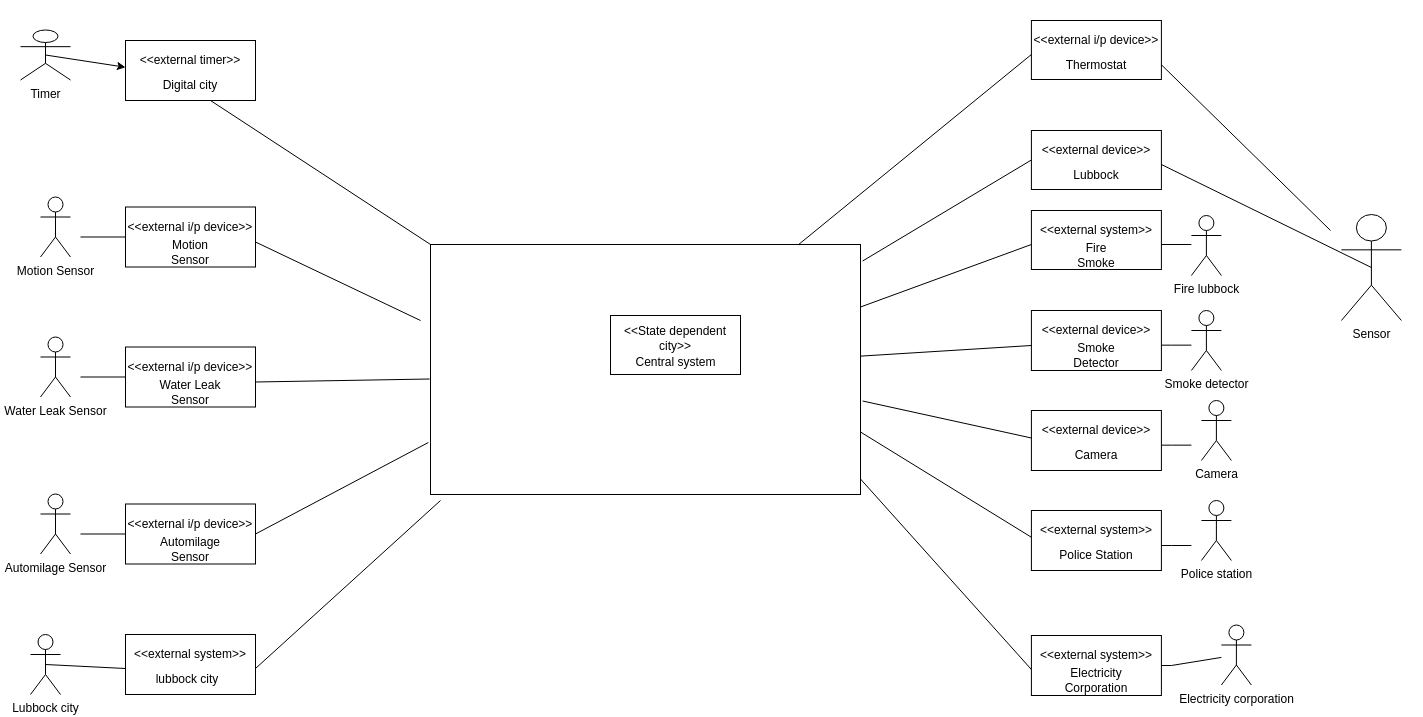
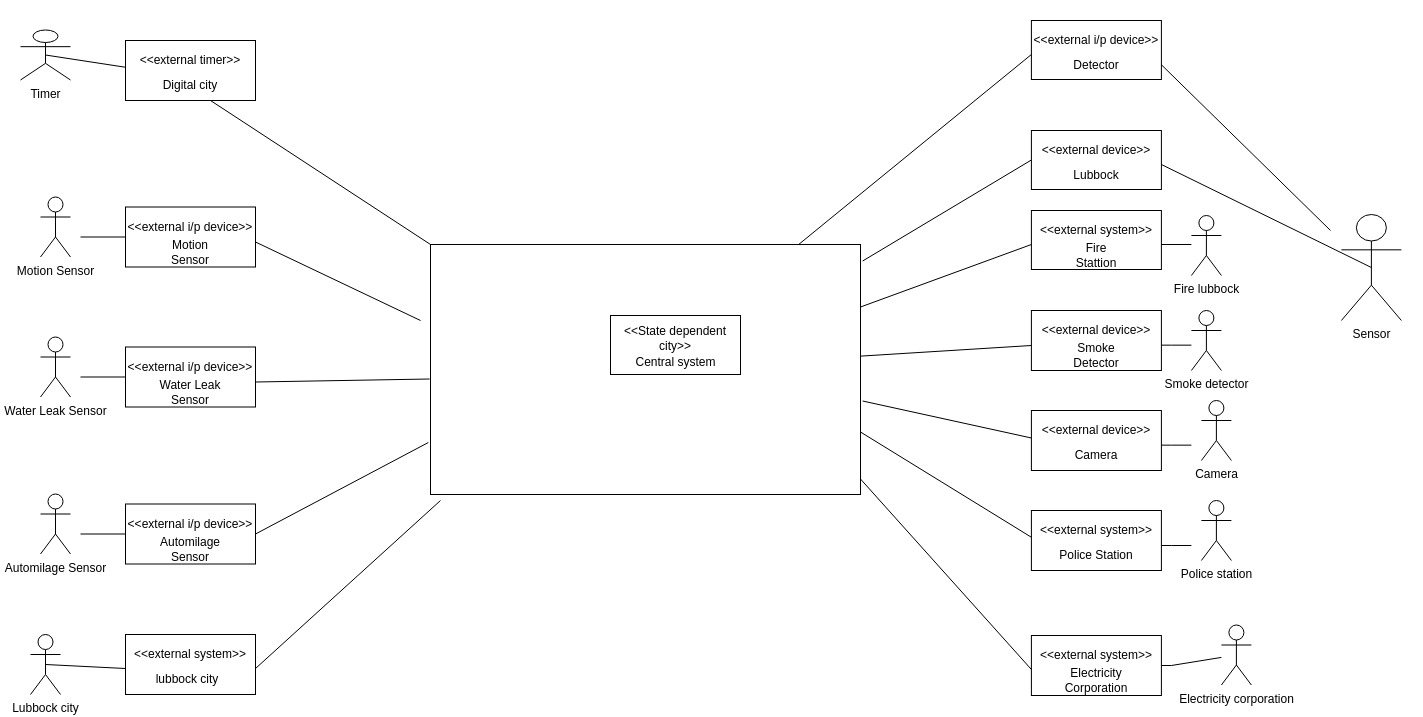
- <mxCell id="76" value="" style="endArrow=classic;html=1;rounded=0;exitX=0.5;exitY=0.5;exitDx=0;exitDy=0;exitPerimeter=0;entryX=0;entryY=0.75;entryDx=0;entryDy=0;" edge="1" parent="1" source="49" target="35"><mxGeometry width="50" height="50" relative="1" as="geometry"><mxPoint x="230" y="190" as="sourcePoint" /><mxPoint x="280" y="140" as="targetPoint" /></mxGeometry></mxCell>
+ <mxCell id="76" value="" style="endArrow=none;html=1;rounded=0;exitX=0.5;exitY=0.5;exitDx=0;exitDy=0;exitPerimeter=0;entryX=0;entryY=0.75;entryDx=0;entryDy=0;" edge="1" parent="1" source="49" target="35"><mxGeometry width="50" height="50" relative="1" as="geometry"><mxPoint x="230" y="190" as="sourcePoint" /><mxPoint x="280" y="140" as="targetPoint" /></mxGeometry></mxCell>
- <mxCell id="73" value="Thermostat" style="text;html=1;strokeColor=none;fillColor=none;align=center;verticalAlign=middle;whiteSpace=wrap;rounded=0;" parent="1" vertex="1"><mxGeometry x="1065.9" y="50" width="60" height="29" as="geometry" /></mxCell>
+ <mxCell id="73" value="Detector" style="text;html=1;strokeColor=none;fillColor=none;align=center;verticalAlign=middle;whiteSpace=wrap;rounded=0;" parent="1" vertex="1"><mxGeometry x="1065.9" y="50" width="60" height="29" as="geometry" /></mxCell>
- <mxCell id="20" value="Fire Smoke" style="text;html=1;strokeColor=none;fillColor=none;align=center;verticalAlign=middle;whiteSpace=wrap;rounded=0;" parent="1" vertex="1"><mxGeometry x="1065.9" y="240" width="60" height="29" as="geometry" /></mxCell>
+ <mxCell id="20" value="Fire Stattion" style="text;html=1;strokeColor=none;fillColor=none;align=center;verticalAlign=middle;whiteSpace=wrap;rounded=0;" parent="1" vertex="1"><mxGeometry x="1065.9" y="240" width="60" height="29" as="geometry" /></mxCell>
